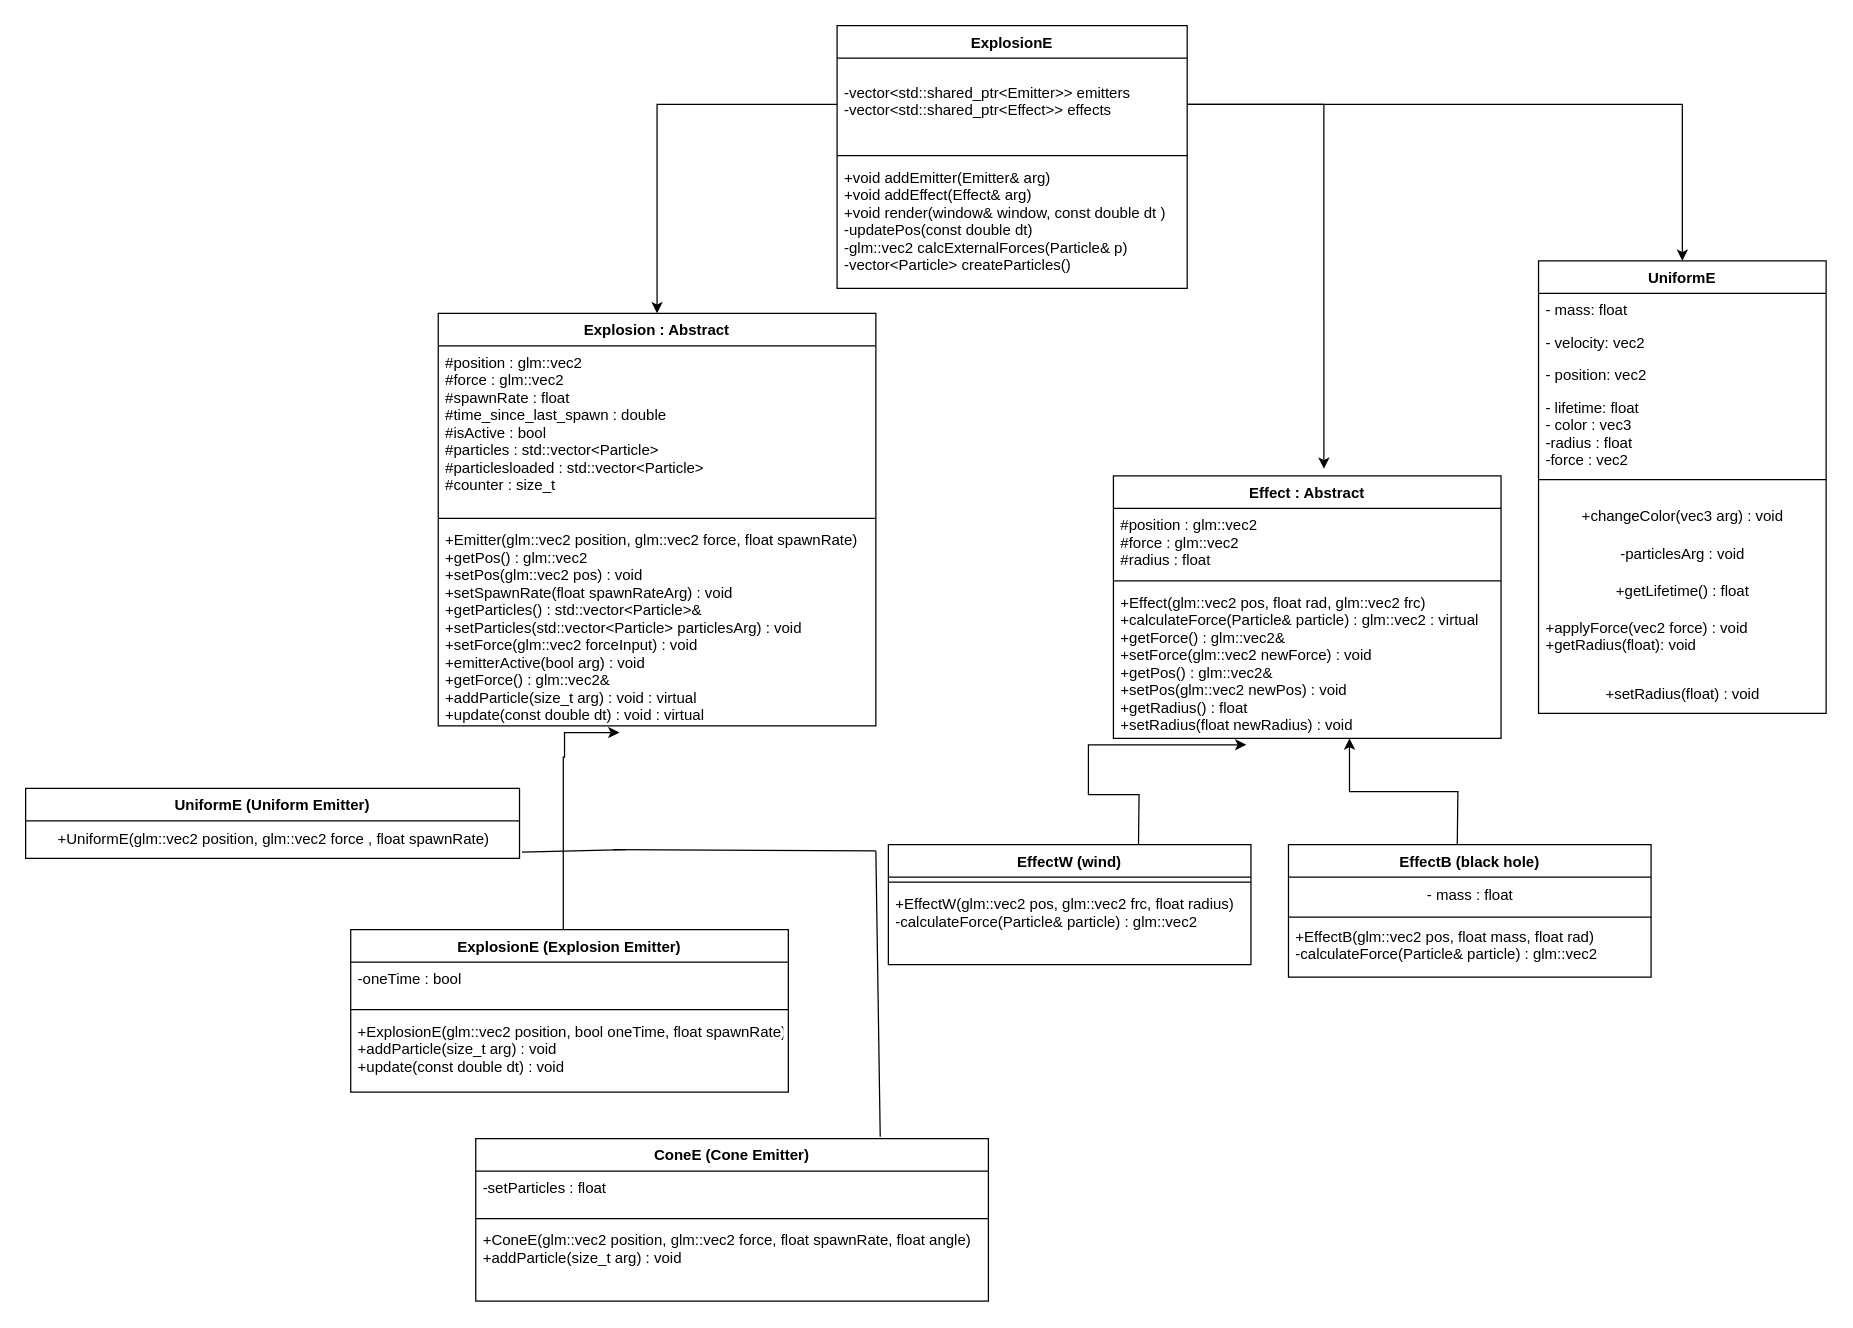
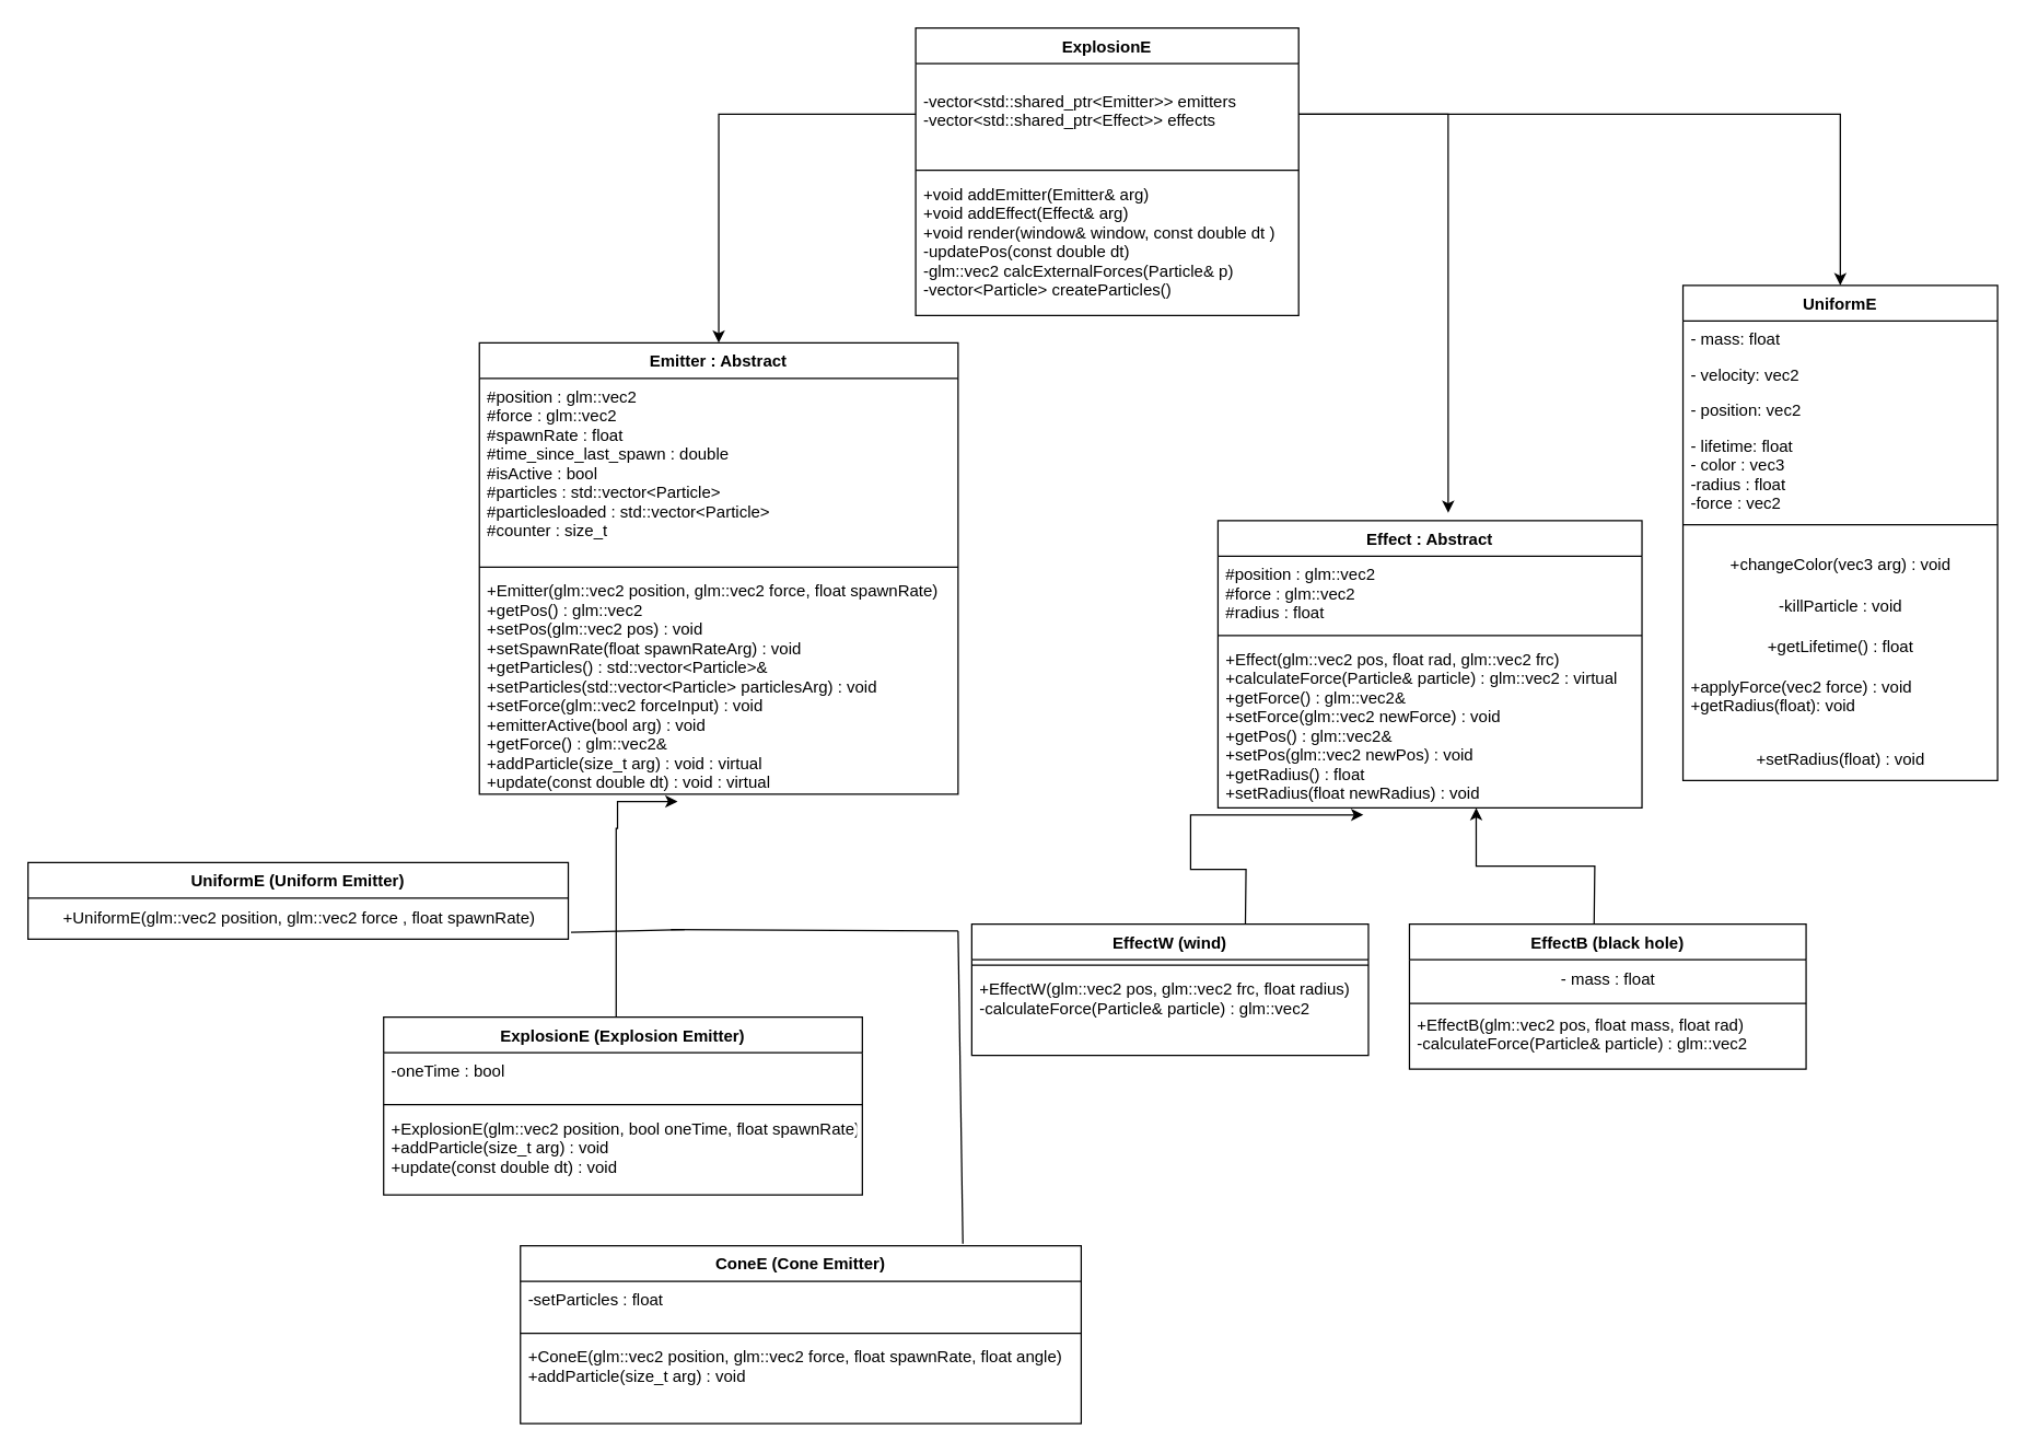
- <mxCell id="2" value="Explosion : Abstract" style="swimlane;fontStyle=1;align=center;verticalAlign=top;childLayout=stackLayout;horizontal=1;startSize=26;horizontalStack=0;resizeParent=1;resizeParentMax=0;resizeLast=0;collapsible=1;marginBottom=0;" parent="1" vertex="1"><mxGeometry x="350" y="250" width="350" height="330" as="geometry" /></mxCell>
+ <mxCell id="2" value="Emitter : Abstract" style="swimlane;fontStyle=1;align=center;verticalAlign=top;childLayout=stackLayout;horizontal=1;startSize=26;horizontalStack=0;resizeParent=1;resizeParentMax=0;resizeLast=0;collapsible=1;marginBottom=0;" parent="1" vertex="1"><mxGeometry x="350" y="250" width="350" height="330" as="geometry" /></mxCell>
- <mxCell id="13" value="-particlesArg : void" style="text;html=1;align=center;verticalAlign=middle;resizable=0;points=[];autosize=1;strokeColor=none;fillColor=none;" parent="6" vertex="1"><mxGeometry y="220" width="230" height="30" as="geometry" /></mxCell>
+ <mxCell id="13" value="-killParticle : void" style="text;html=1;align=center;verticalAlign=middle;resizable=0;points=[];autosize=1;strokeColor=none;fillColor=none;" parent="6" vertex="1"><mxGeometry y="220" width="230" height="30" as="geometry" /></mxCell>
